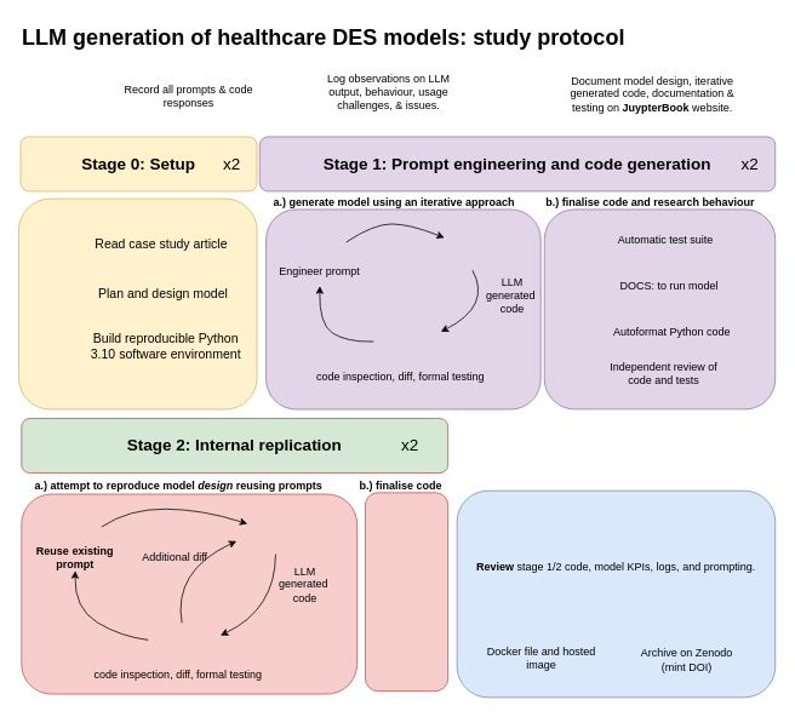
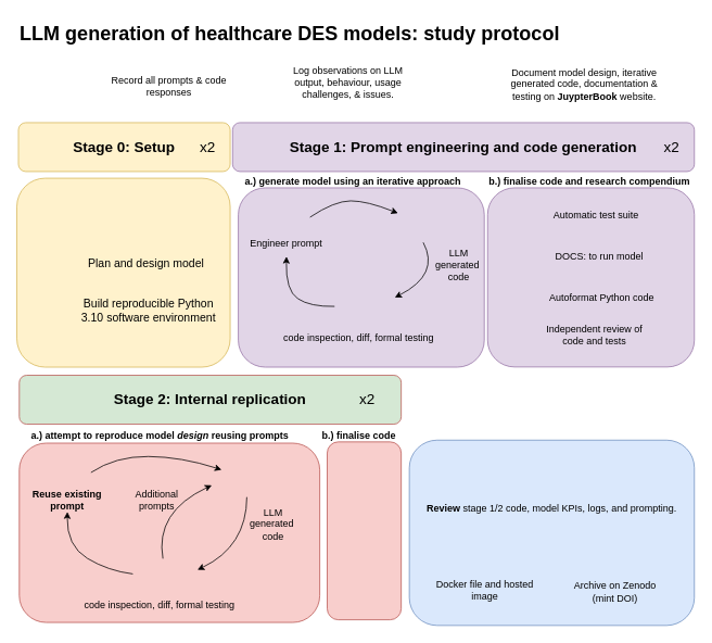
- <mxCell id="37" value="&lt;b&gt;b.) finalise code and research behaviour&lt;br&gt;&lt;/b&gt;" style="text;html=1;align=left;verticalAlign=middle;whiteSpace=wrap;rounded=0;" vertex="1" parent="1"><mxGeometry x="598.1" y="206.55" width="250" height="30" as="geometry" /></mxCell>
+ <mxCell id="37" value="&lt;b&gt;b.) finalise code and research compendium&lt;br&gt;&lt;/b&gt;" style="text;html=1;align=left;verticalAlign=middle;whiteSpace=wrap;rounded=0;" vertex="1" parent="1"><mxGeometry x="598.1" y="206.55" width="250" height="30" as="geometry" /></mxCell>
- <mxCell id="8" value="&lt;font style=&quot;font-size: 14px;&quot;&gt;Read case study article&lt;/font&gt;" style="text;html=1;align=center;verticalAlign=middle;whiteSpace=wrap;rounded=0;" vertex="1" parent="1"><mxGeometry x="102" y="253.34" width="150" height="30" as="geometry" /></mxCell>
- <mxCell id="68" value="Additional diff" style="text;html=1;align=center;verticalAlign=middle;whiteSpace=wrap;rounded=0;" vertex="1" parent="1"><mxGeometry x="141.88" y="597.62" width="100" height="30" as="geometry" /></mxCell>
+ <mxCell id="68" value="Additional prompts" style="text;html=1;align=center;verticalAlign=middle;whiteSpace=wrap;rounded=0;" vertex="1" parent="1"><mxGeometry x="141.88" y="597.62" width="100" height="30" as="geometry" /></mxCell>
